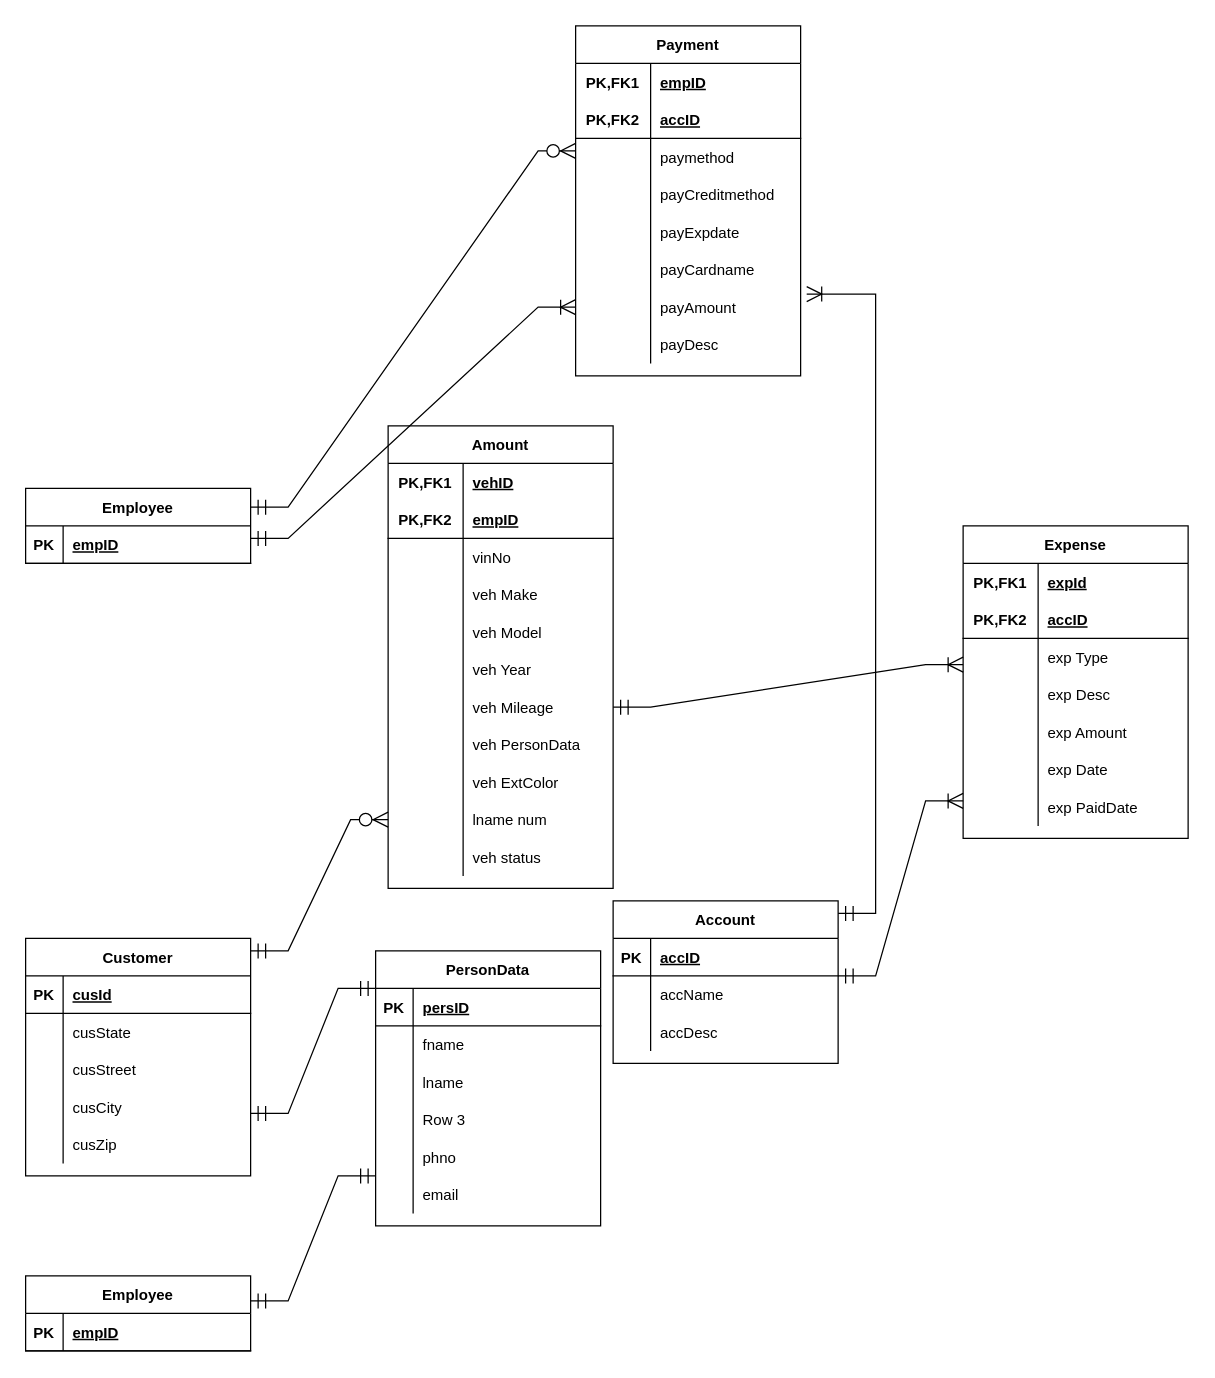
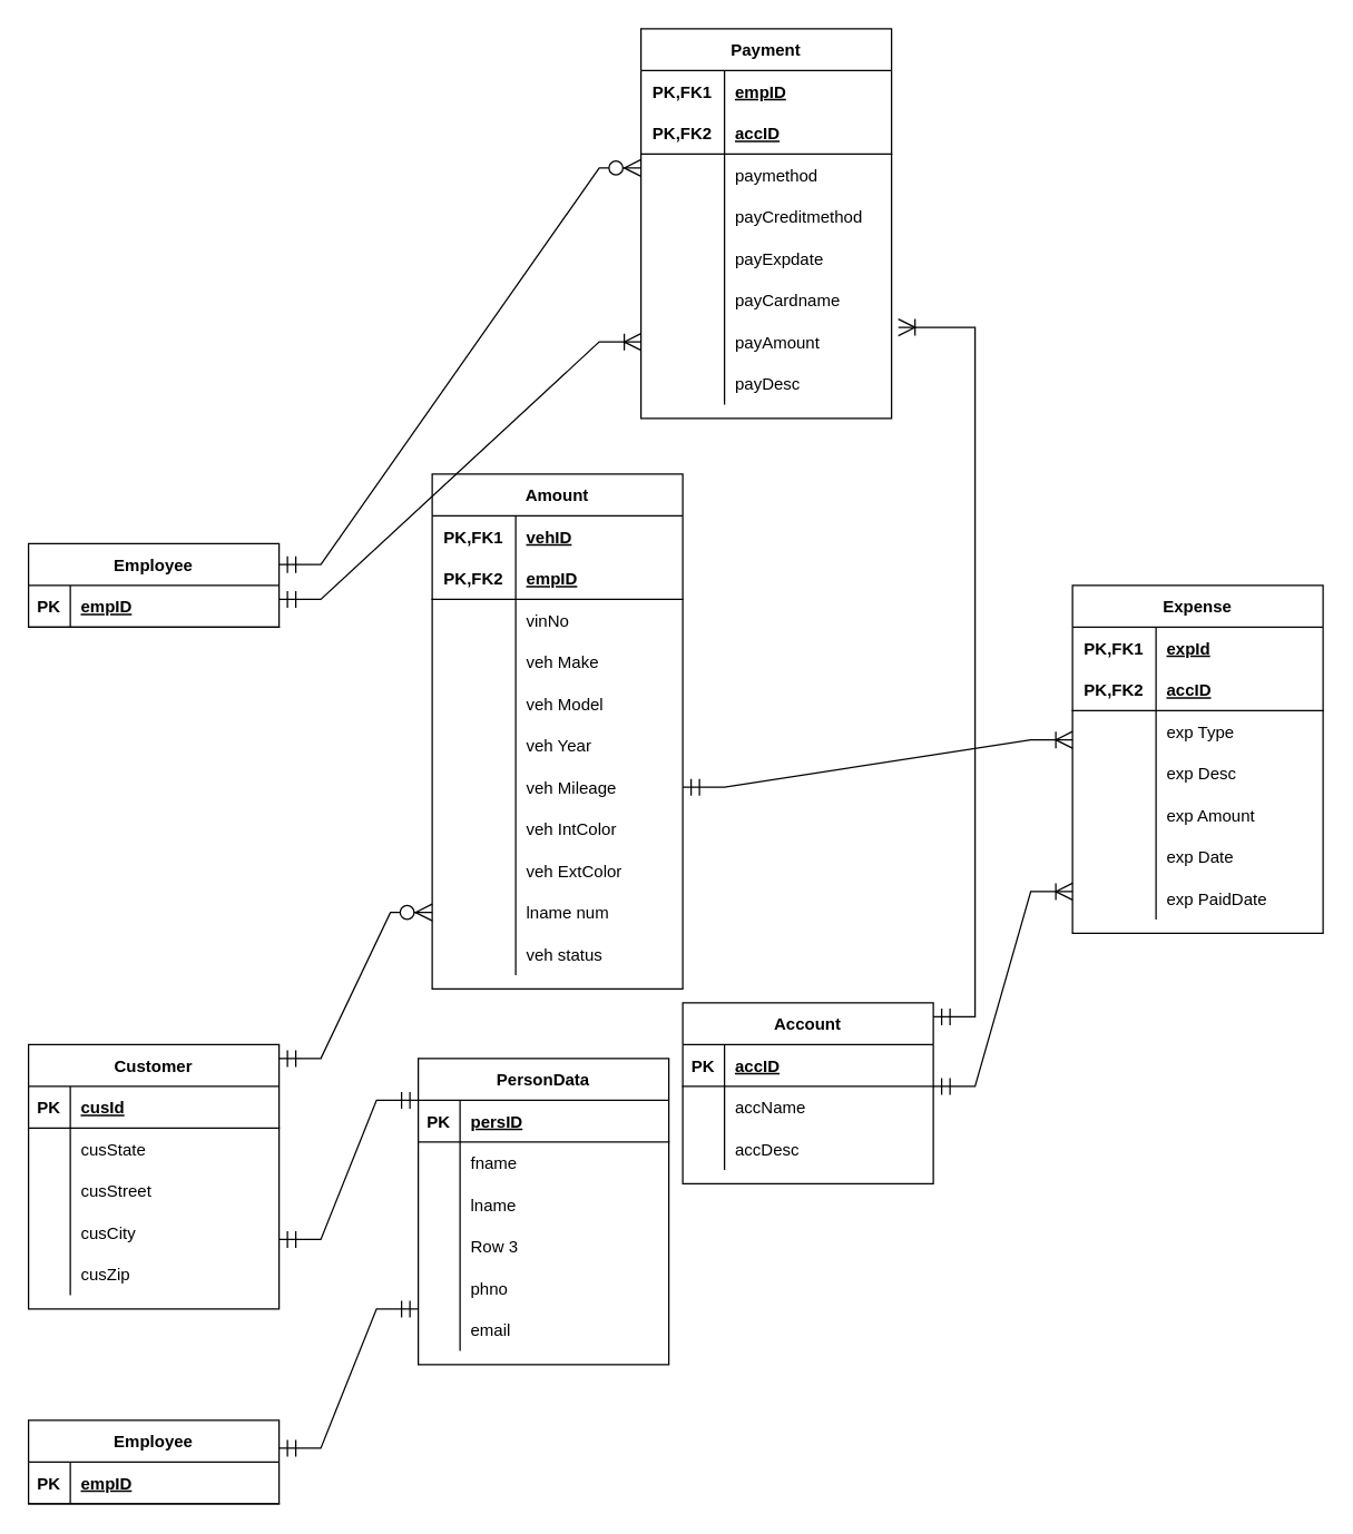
- <mxCell id="66" value="veh PersonData" style="shape=partialRectangle;connectable=0;fillColor=none;top=0;left=0;bottom=0;right=0;align=left;spacingLeft=6;overflow=hidden;" parent="64" vertex="1"><mxGeometry x="60" width="120" height="30" as="geometry"><mxRectangle width="120" height="30" as="alternateBounds" /></mxGeometry></mxCell>
+ <mxCell id="66" value="veh IntColor" style="shape=partialRectangle;connectable=0;fillColor=none;top=0;left=0;bottom=0;right=0;align=left;spacingLeft=6;overflow=hidden;" parent="64" vertex="1"><mxGeometry x="60" width="120" height="30" as="geometry"><mxRectangle width="120" height="30" as="alternateBounds" /></mxGeometry></mxCell>
